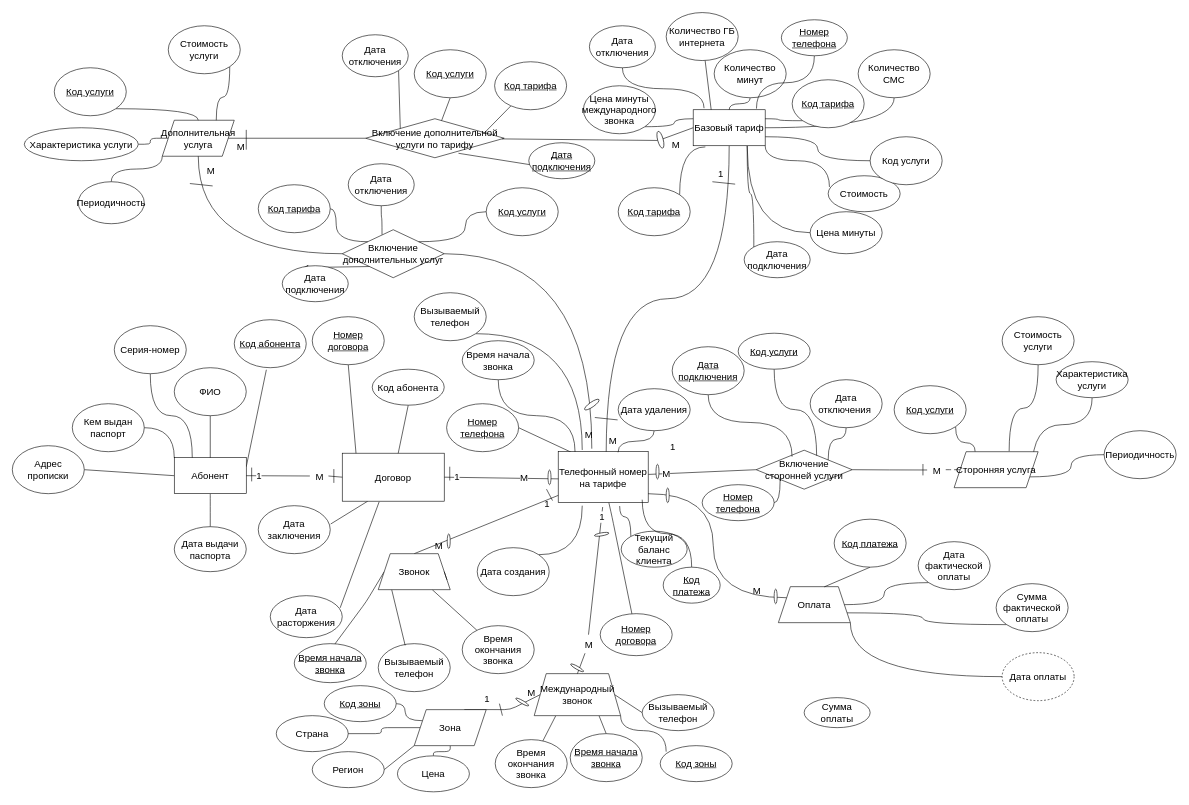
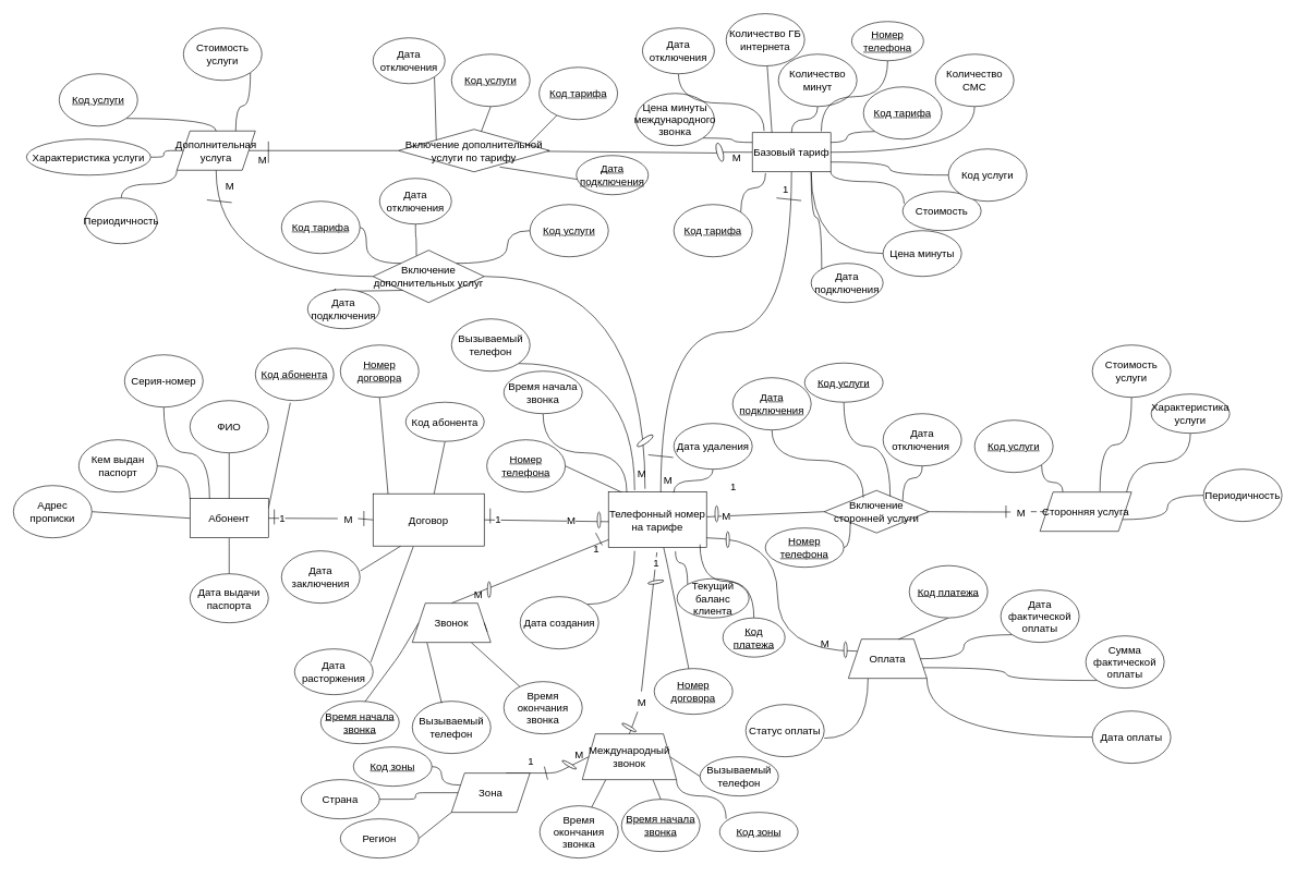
- <mxCell id="51" value="Базовый тариф" style="rectangle=1;whiteSpace=wrap;html=1;fontSize=16;" parent="1" vertex="1"><mxGeometry x="1155" y="182" width="120" height="60" as="geometry" /></mxCell>
+ <mxCell id="51" value="Базовый тариф" style="rectangle=1;whiteSpace=wrap;html=1;fontSize=16;" parent="1" vertex="1"><mxGeometry x="1150" y="202" width="120" height="60" as="geometry" /></mxCell>
+ <mxCell id="78" style="edgeStyle=orthogonalEdgeStyle;curved=1;jumpSize=5;html=1;exitX=0.25;exitY=1;exitDx=0;exitDy=0;entryX=1.001;entryY=0.645;entryDx=0;entryDy=0;entryPerimeter=0;strokeColor=default;fontSize=16;startArrow=none;startFill=0;endArrow=none;endFill=0;elbow=vertical;" parent="1" source="82" target="85" edge="1"><mxGeometry relative="1" as="geometry" /></mxCell>
+ <mxCell id="85" value="Статус оплаты" style="ellipse;whiteSpace=wrap;html=1;fontSize=16;" parent="1" vertex="1"><mxGeometry x="1140" y="1077" width="120" height="80" as="geometry" /></mxCell>
- <mxCell id="86" value="Дата оплаты" style="ellipse;whiteSpace=wrap;html=1;fontSize=16;dashed=1;" parent="1" vertex="1"><mxGeometry x="1670" y="1087" width="120" height="80" as="geometry" /></mxCell>
+ <mxCell id="86" value="Дата оплаты" style="ellipse;whiteSpace=wrap;html=1;fontSize=16;" parent="1" vertex="1"><mxGeometry x="1670" y="1087" width="120" height="80" as="geometry" /></mxCell>
- <mxCell id="178" value="&lt;font style=&quot;font-size: 16px;&quot;&gt;Сумма оплаты&lt;/font&gt;" style="ellipse;whiteSpace=wrap;html=1;fontSize=16;" parent="1" vertex="1"><mxGeometry x="1340" y="1162" width="110" height="50" as="geometry" /></mxCell>
- <mxCell id="104" style="edgeStyle=orthogonalEdgeStyle;jumpSize=5;html=1;exitX=0.5;exitY=1;exitDx=0;exitDy=0;entryX=0.5;entryY=0;entryDx=0;entryDy=0;strokeColor=default;fontSize=16;startArrow=none;startFill=0;endArrow=none;endFill=0;" parent="1" source="107" target="150" edge="1"><mxGeometry relative="1" as="geometry" /></mxCell>
- <mxCell id="150" value="Цена" style="ellipse;whiteSpace=wrap;html=1;fontSize=16;" parent="1" vertex="1"><mxGeometry x="662" y="1259" width="120" height="60" as="geometry" /></mxCell>
